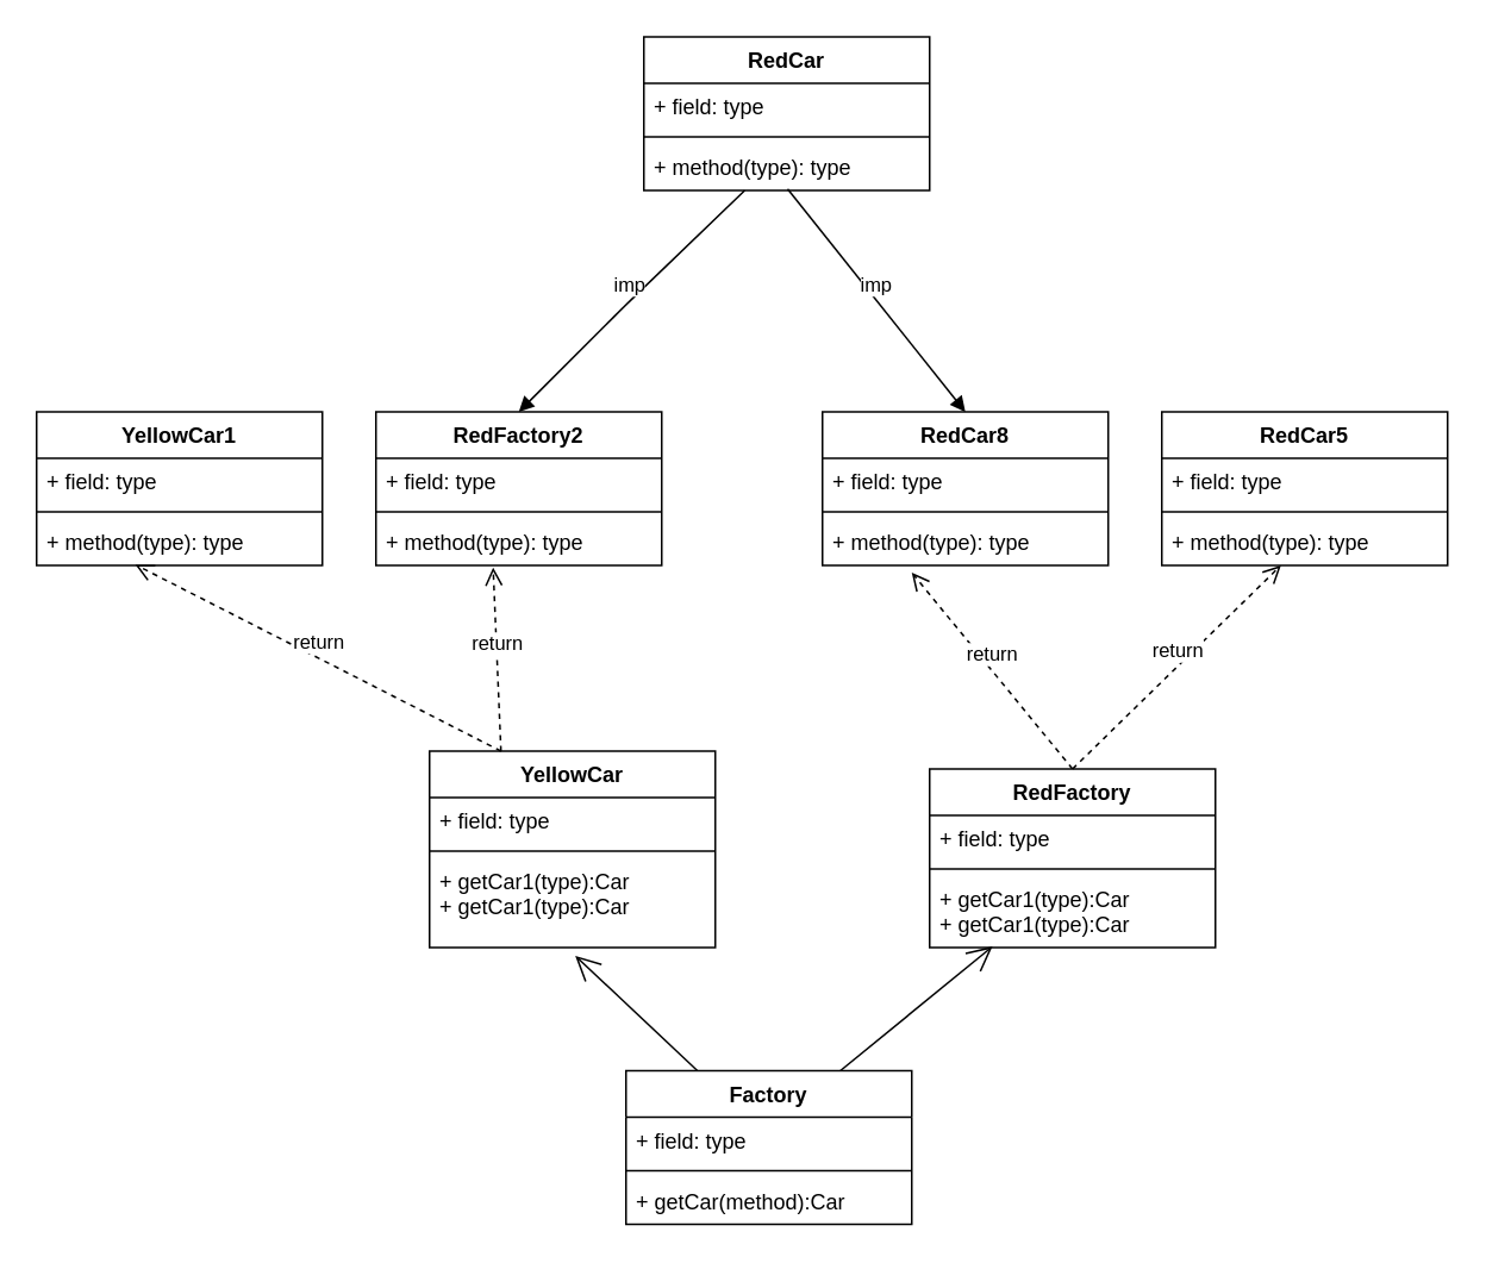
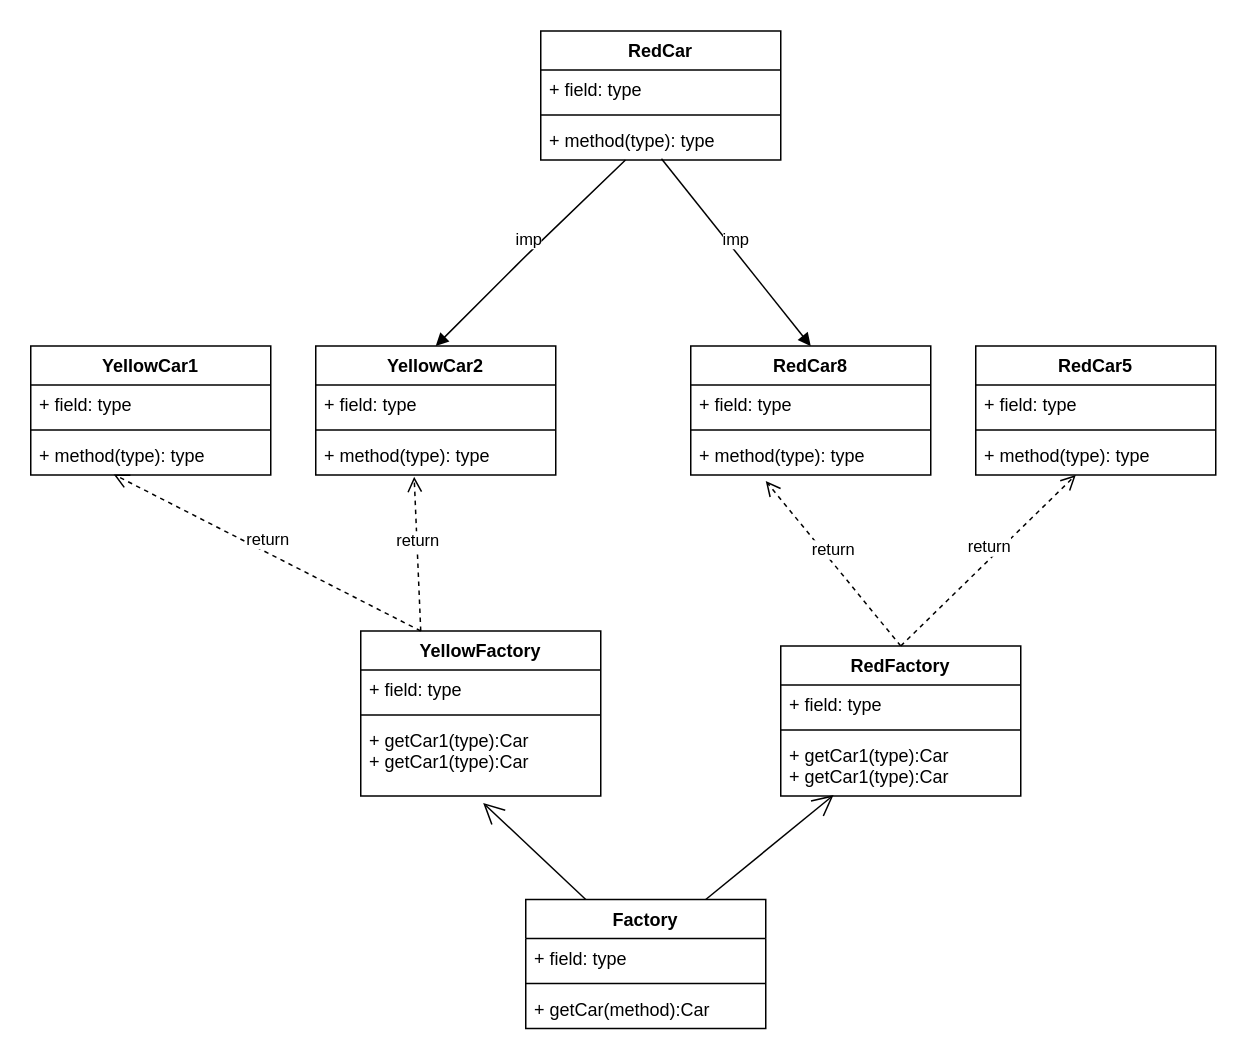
- <mxCell id="2" value="RedFactory2" style="swimlane;fontStyle=1;align=center;verticalAlign=top;childLayout=stackLayout;horizontal=1;startSize=26;horizontalStack=0;resizeParent=1;resizeParentMax=0;resizeLast=0;collapsible=1;marginBottom=0;" vertex="1" parent="1"><mxGeometry x="210" y="230" width="160" height="86" as="geometry" /></mxCell>
+ <mxCell id="2" value="YellowCar2" style="swimlane;fontStyle=1;align=center;verticalAlign=top;childLayout=stackLayout;horizontal=1;startSize=26;horizontalStack=0;resizeParent=1;resizeParentMax=0;resizeLast=0;collapsible=1;marginBottom=0;" vertex="1" parent="1"><mxGeometry x="210" y="230" width="160" height="86" as="geometry" /></mxCell>
- <mxCell id="16" value="YellowCar" style="swimlane;fontStyle=1;align=center;verticalAlign=top;childLayout=stackLayout;horizontal=1;startSize=26;horizontalStack=0;resizeParent=1;resizeParentMax=0;resizeLast=0;collapsible=1;marginBottom=0;" vertex="1" parent="1"><mxGeometry x="240" y="420" width="160" height="110" as="geometry" /></mxCell>
+ <mxCell id="16" value="YellowFactory" style="swimlane;fontStyle=1;align=center;verticalAlign=top;childLayout=stackLayout;horizontal=1;startSize=26;horizontalStack=0;resizeParent=1;resizeParentMax=0;resizeLast=0;collapsible=1;marginBottom=0;" vertex="1" parent="1"><mxGeometry x="240" y="420" width="160" height="110" as="geometry" /></mxCell>
